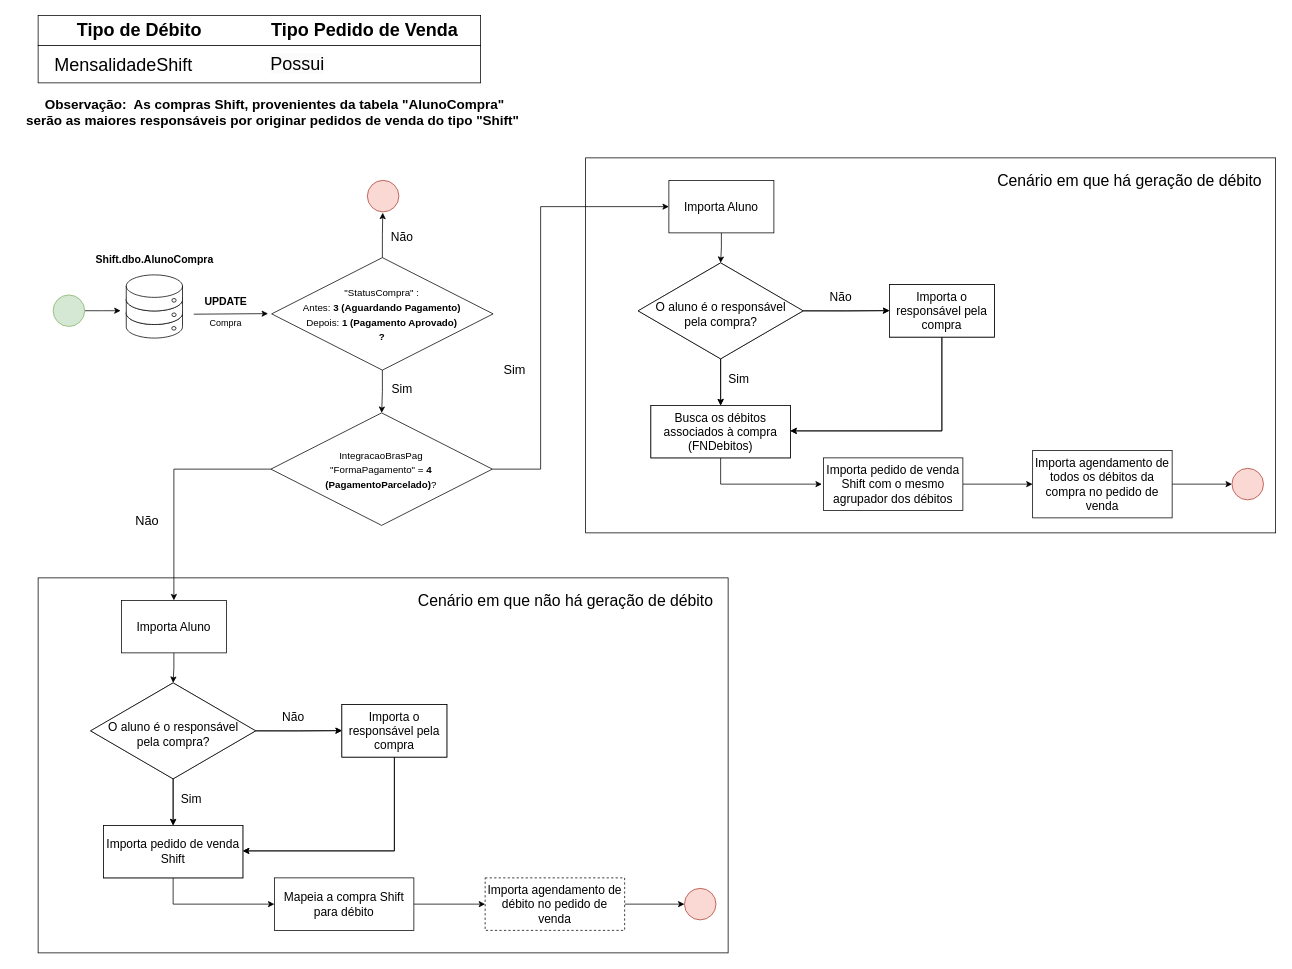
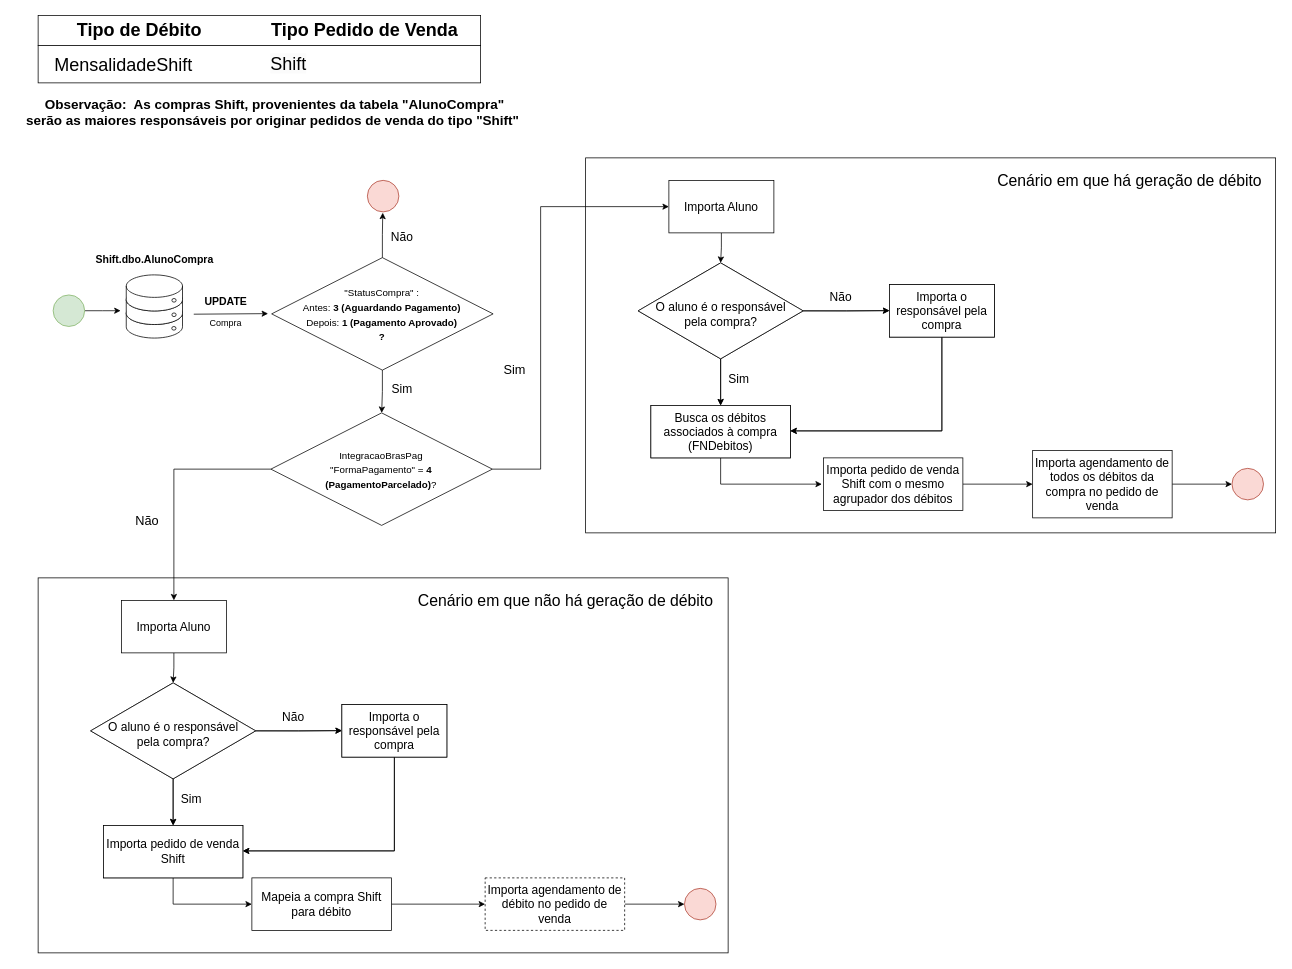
- <mxCell id="5" value="&lt;span style=&quot;color: rgb(0, 0, 0); font-family: Helvetica; font-size: 24px; font-style: normal; font-variant-ligatures: normal; font-variant-caps: normal; letter-spacing: normal; orphans: 2; text-align: left; text-indent: 0px; text-transform: none; widows: 2; word-spacing: 0px; -webkit-text-stroke-width: 0px; background-color: rgb(251, 251, 251); text-decoration-thickness: initial; text-decoration-style: initial; text-decoration-color: initial; float: none; display: inline !important;&quot;&gt;Possui&lt;/span&gt;&lt;span style=&quot;border-color: var(--border-color); font-size: 24px;&quot;&gt;&lt;br&gt;&lt;/span&gt;" style="text;whiteSpace=wrap;html=1;" parent="3" vertex="1"><mxGeometry x="307.92" y="4.236" width="271.28" height="22.491" as="geometry" /></mxCell>
+ <mxCell id="5" value="&lt;span style=&quot;color: rgb(0, 0, 0); font-family: Helvetica; font-size: 24px; font-style: normal; font-variant-ligatures: normal; font-variant-caps: normal; letter-spacing: normal; orphans: 2; text-align: left; text-indent: 0px; text-transform: none; widows: 2; word-spacing: 0px; -webkit-text-stroke-width: 0px; background-color: rgb(251, 251, 251); text-decoration-thickness: initial; text-decoration-style: initial; text-decoration-color: initial; float: none; display: inline !important;&quot;&gt;Shift&lt;/span&gt;&lt;span style=&quot;border-color: var(--border-color); font-size: 24px;&quot;&gt;&lt;br&gt;&lt;/span&gt;" style="text;whiteSpace=wrap;html=1;" parent="3" vertex="1"><mxGeometry x="307.92" y="4.236" width="271.28" height="22.491" as="geometry" /></mxCell>
- <mxCell id="55" value="Mapeia a compra Shift para débito" style="whiteSpace=wrap;html=1;strokeColor=default;align=center;verticalAlign=middle;fontFamily=Helvetica;fontSize=16;fontColor=default;startSize=30;fillColor=default;" parent="1" vertex="1"><mxGeometry x="365" y="1170" width="186" height="70" as="geometry" /></mxCell>
+ <mxCell id="55" value="Mapeia a compra Shift para débito" style="whiteSpace=wrap;html=1;strokeColor=default;align=center;verticalAlign=middle;fontFamily=Helvetica;fontSize=16;fontColor=default;startSize=30;fillColor=default;" parent="1" vertex="1"><mxGeometry x="335" y="1170" width="186" height="70" as="geometry" /></mxCell>
